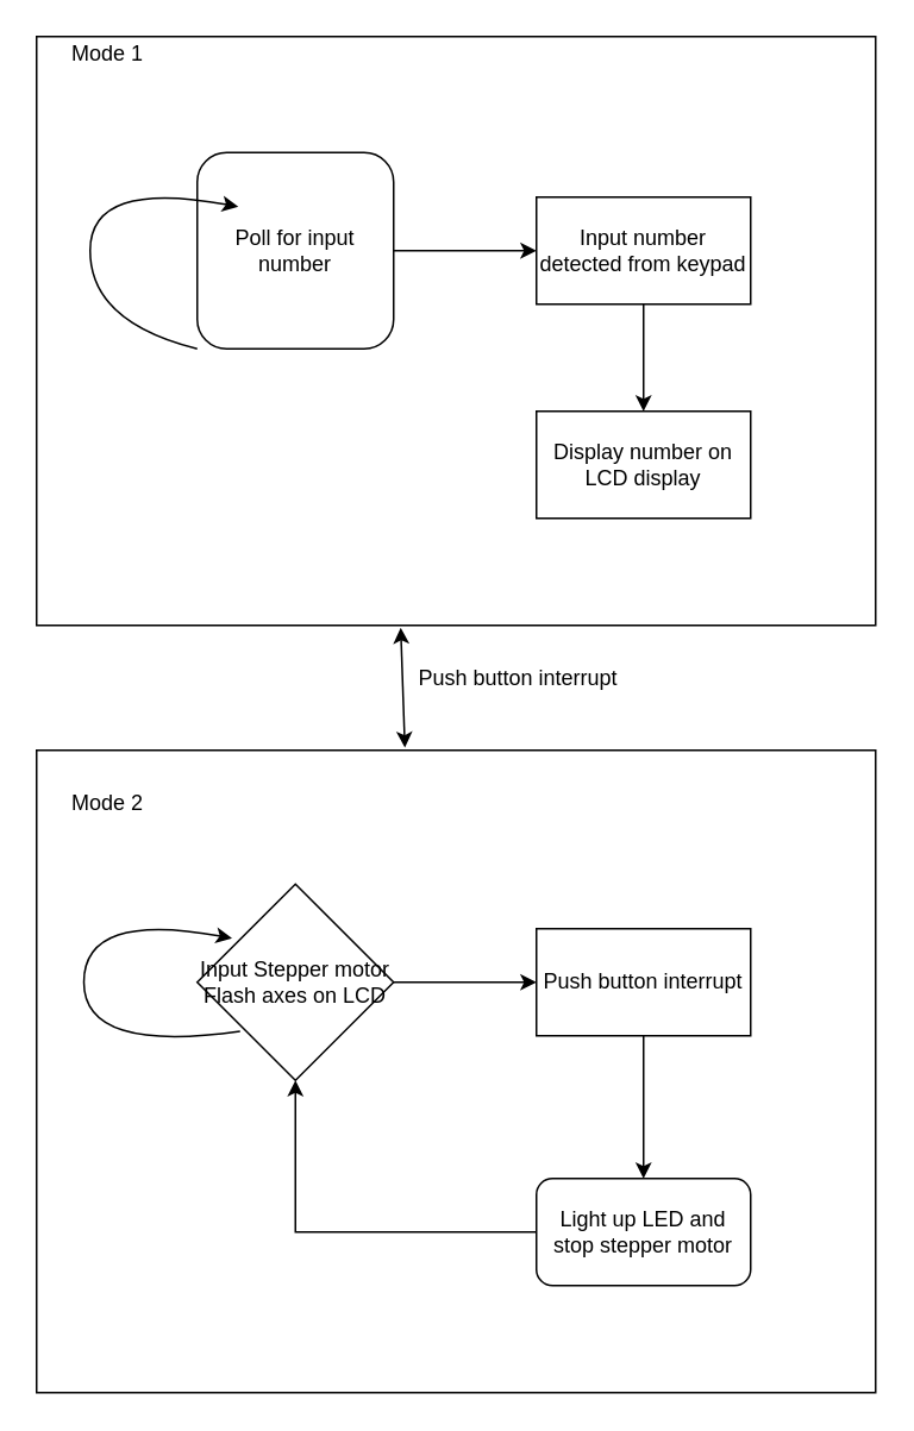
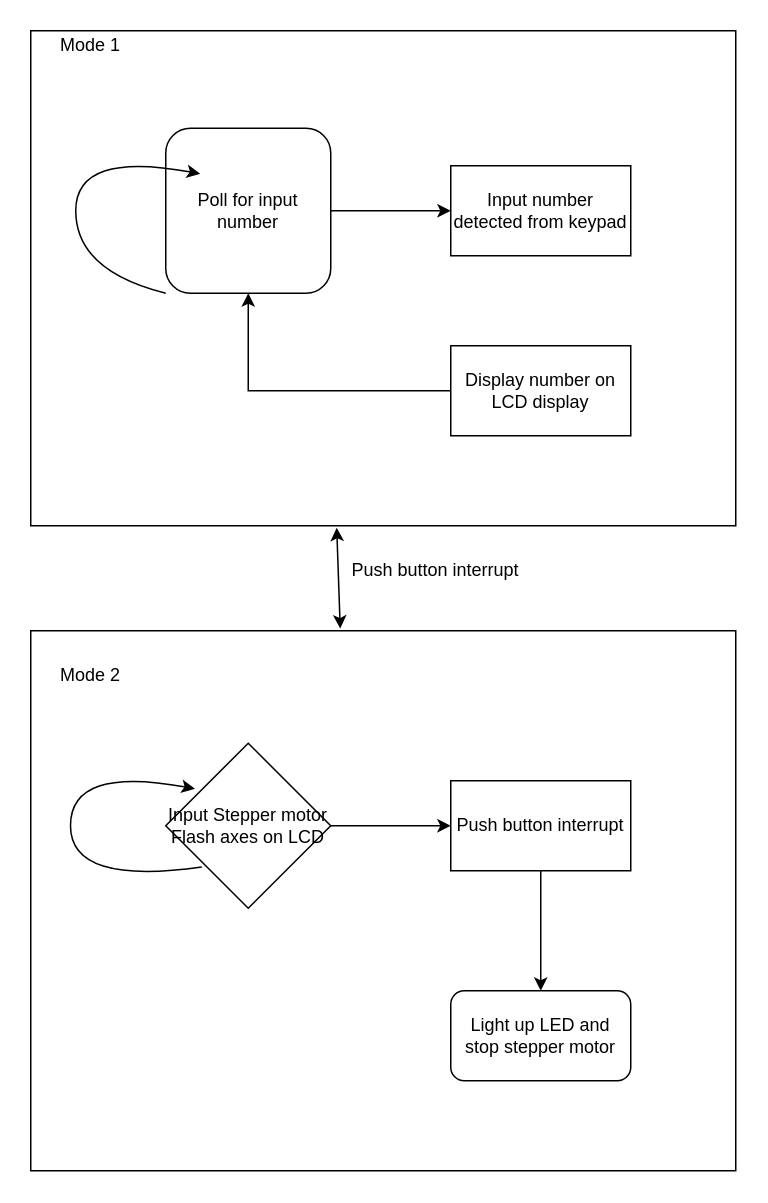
- <mxCell id="6" value="" style="edgeStyle=orthogonalEdgeStyle;rounded=0;orthogonalLoop=1;jettySize=auto;html=1;" edge="1" parent="1" source="7" target="9"><mxGeometry relative="1" as="geometry" /></mxCell>
+ <mxCell id="8" value="" style="edgeStyle=orthogonalEdgeStyle;rounded=0;orthogonalLoop=1;jettySize=auto;html=1;entryX=0.5;entryY=1;entryDx=0;entryDy=0;" edge="1" parent="1" source="9" target="5"><mxGeometry relative="1" as="geometry"><mxPoint x="220" y="280" as="targetPoint" /></mxGeometry></mxCell>
- <mxCell id="15" value="" style="edgeStyle=orthogonalEdgeStyle;rounded=0;orthogonalLoop=1;jettySize=auto;html=1;entryX=0.5;entryY=1;entryDx=0;entryDy=0;" edge="1" parent="1" source="16" target="12"><mxGeometry relative="1" as="geometry"><mxPoint x="220" y="690" as="targetPoint" /></mxGeometry></mxCell>
